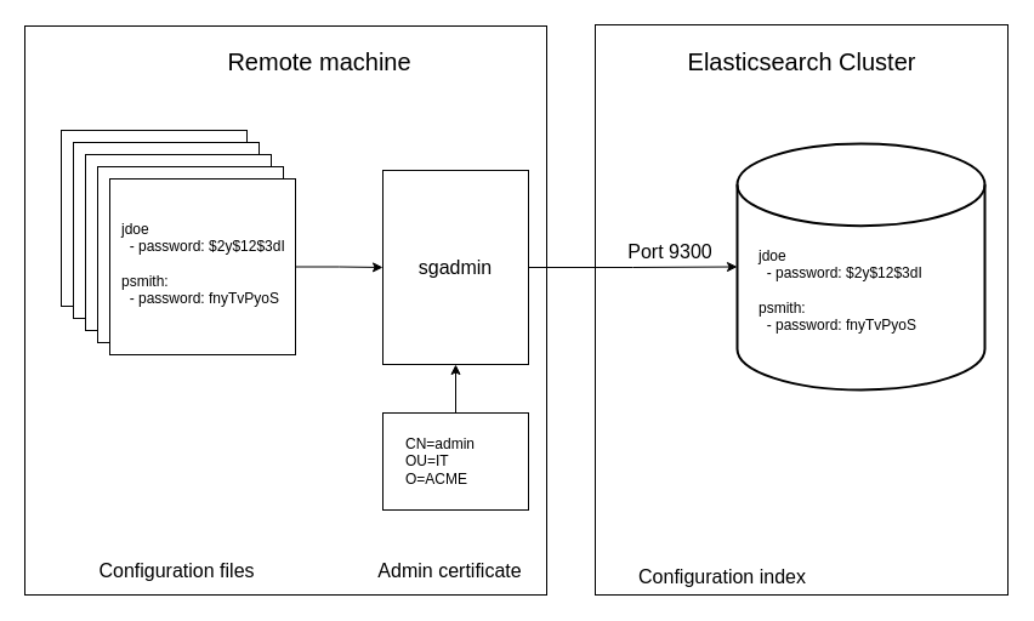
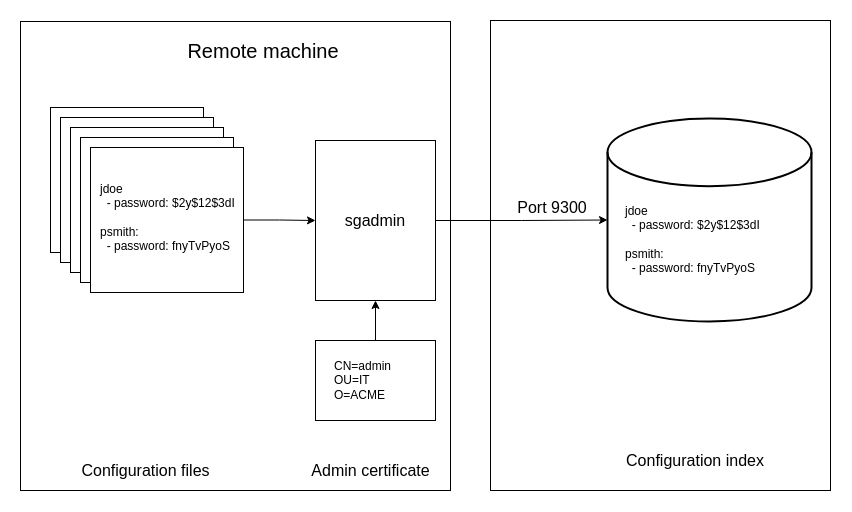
- <mxCell id="19" value="Elasticsearch Cluster" style="text;html=1;strokeColor=none;fillColor=none;align=center;verticalAlign=middle;whiteSpace=wrap;rounded=0;fontSize=20;" vertex="1" parent="1"><mxGeometry x="555.5" y="40" width="209" height="20" as="geometry" /></mxCell>
- <mxCell id="10" value="Configuration index" style="text;html=1;strokeColor=none;fillColor=none;align=center;verticalAlign=middle;whiteSpace=wrap;rounded=0;fontSize=16;" parent="1" vertex="1"><mxGeometry x="515" y="465" width="160" height="20" as="geometry" /></mxCell>
+ <mxCell id="10" value="Configuration index" style="text;html=1;strokeColor=none;fillColor=none;align=center;verticalAlign=middle;whiteSpace=wrap;rounded=0;fontSize=16;" parent="1" vertex="1"><mxGeometry x="615" y="450" width="160" height="20" as="geometry" /></mxCell>
